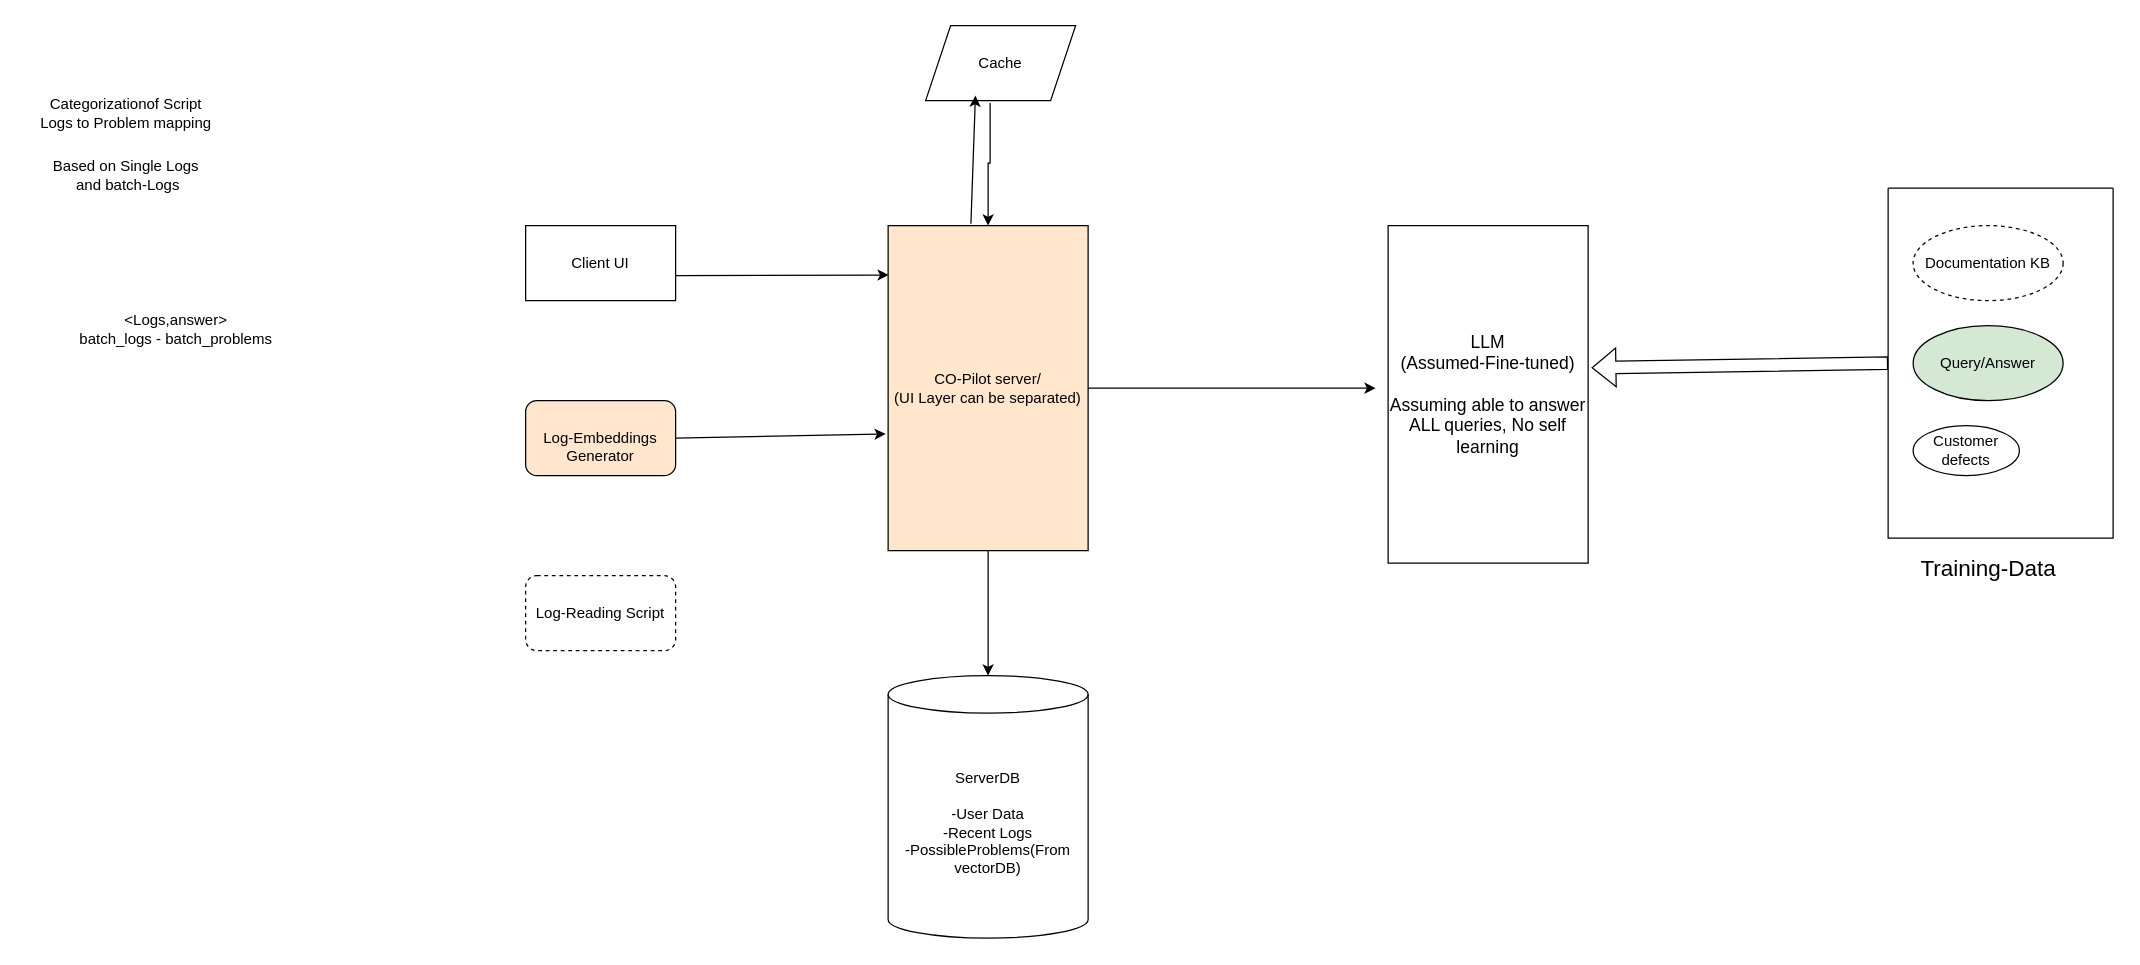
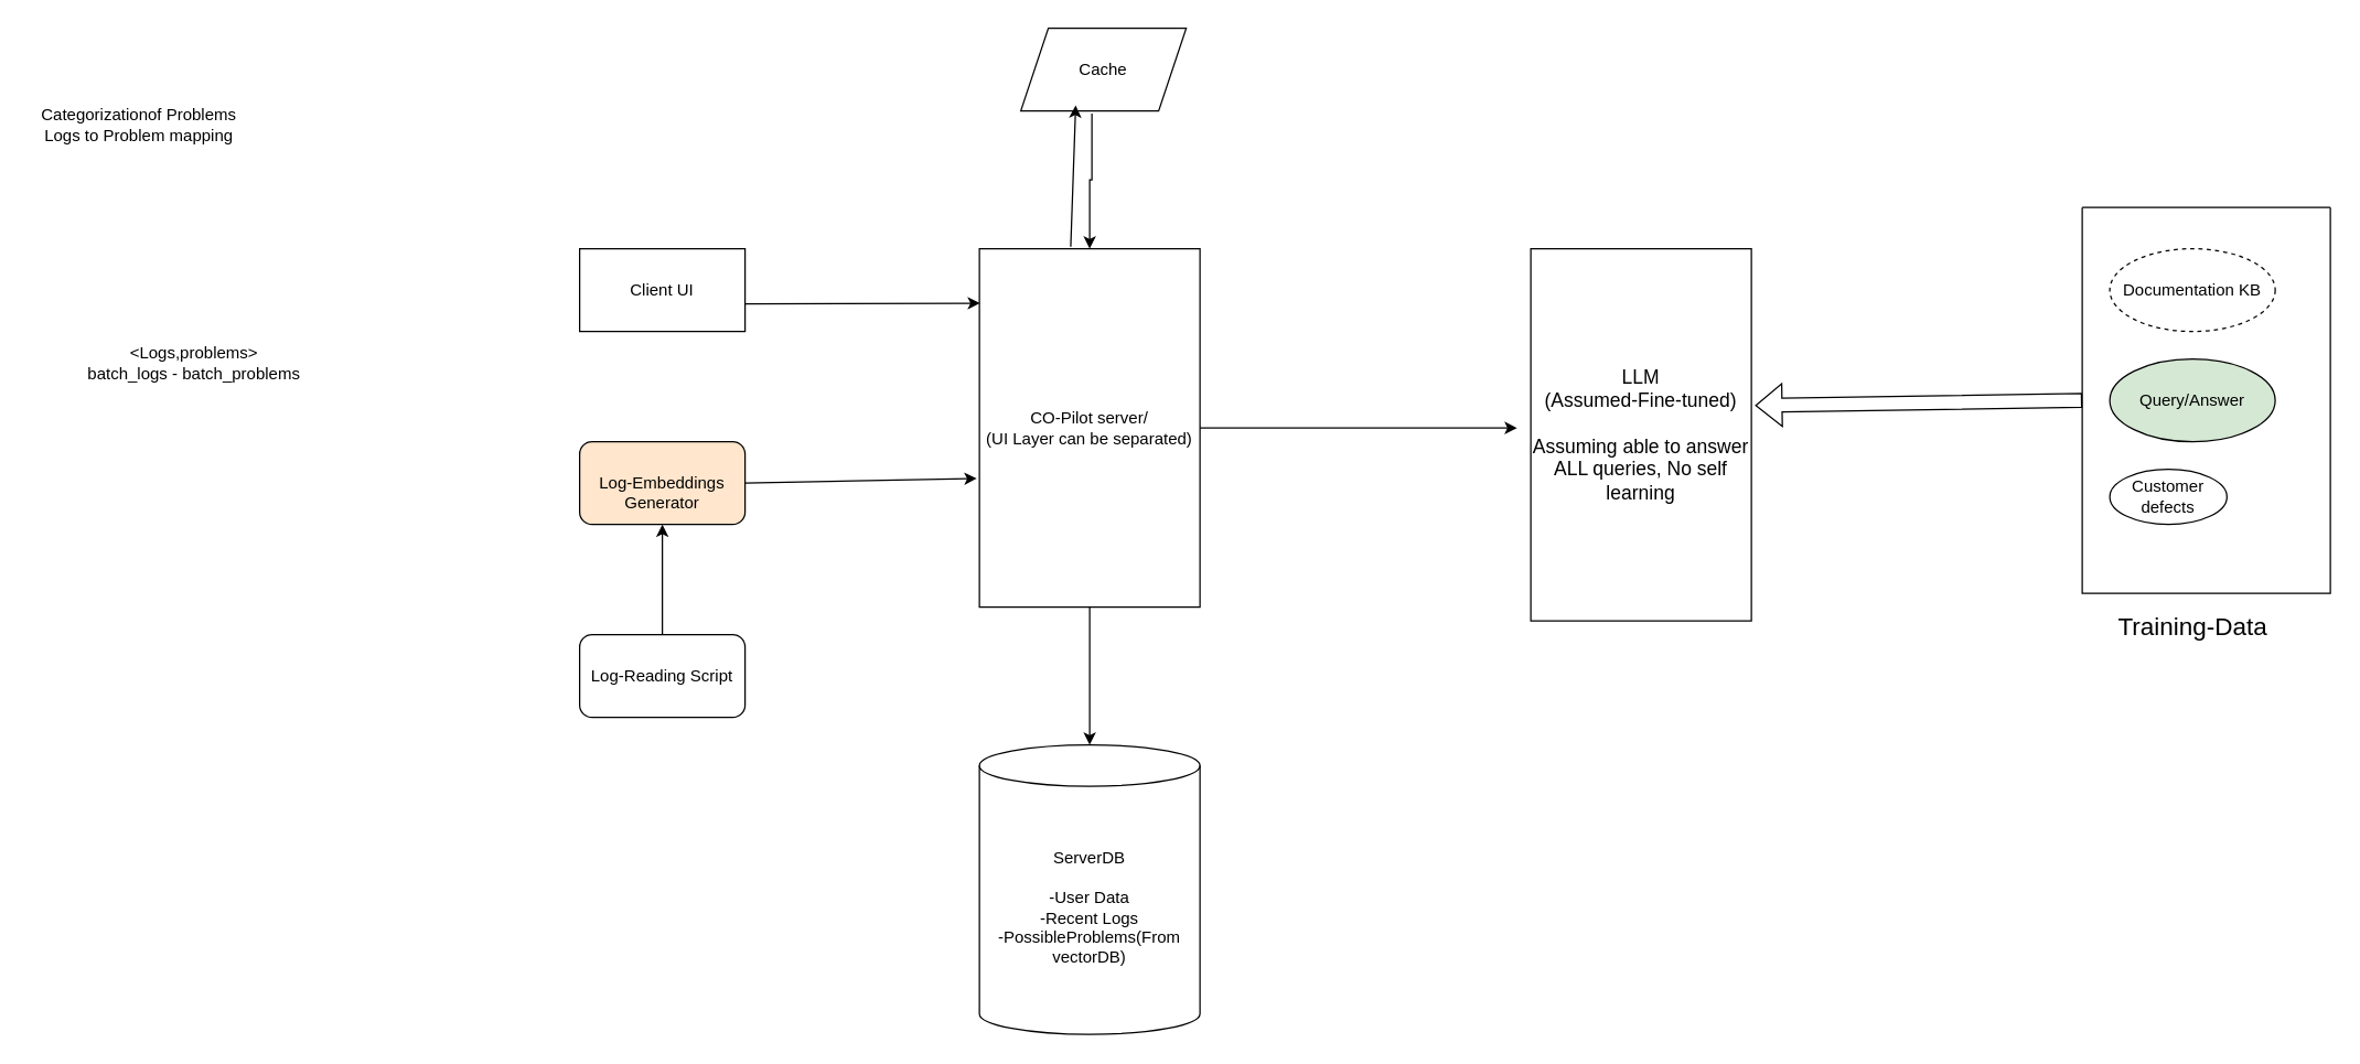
- <mxCell id="23" value="Categorizationof Script&lt;br&gt;Logs to Problem mapping" style="text;html=1;align=center;verticalAlign=middle;resizable=0;points=[];autosize=1;strokeColor=none;fillColor=none;" vertex="1" parent="1"><mxGeometry x="20" y="70" width="160" height="40" as="geometry" /></mxCell>
+ <mxCell id="23" value="Categorizationof Problems&lt;br&gt;Logs to Problem mapping" style="text;html=1;align=center;verticalAlign=middle;resizable=0;points=[];autosize=1;strokeColor=none;fillColor=none;" vertex="1" parent="1"><mxGeometry x="20" y="70" width="160" height="40" as="geometry" /></mxCell>
- <mxCell id="24" value="Based on Single Logs&lt;br&gt;&amp;nbsp;and batch-Logs" style="text;html=1;align=center;verticalAlign=middle;resizable=0;points=[];autosize=1;strokeColor=none;fillColor=none;" vertex="1" parent="1"><mxGeometry x="30" y="120" width="140" height="40" as="geometry" /></mxCell>
- <mxCell id="22" value="&amp;lt;Logs,answer&amp;gt;&lt;br&gt;batch_logs - batch_problems" style="text;html=1;align=center;verticalAlign=middle;resizable=0;points=[];autosize=1;strokeColor=none;fillColor=none;" vertex="1" parent="1"><mxGeometry x="50" y="243" width="180" height="40" as="geometry" /></mxCell>
+ <mxCell id="22" value="&amp;lt;Logs,problems&amp;gt;&lt;br&gt;batch_logs - batch_problems" style="text;html=1;align=center;verticalAlign=middle;resizable=0;points=[];autosize=1;strokeColor=none;fillColor=none;" vertex="1" parent="1"><mxGeometry x="50" y="243" width="180" height="40" as="geometry" /></mxCell>
- <mxCell id="4" value="CO-Pilot server/&lt;br&gt;(UI Layer can be separated)" style="rounded=0;whiteSpace=wrap;html=1;fillColor=#ffe6cc;" parent="1" vertex="1"><mxGeometry x="710" y="180" width="160" height="260" as="geometry" /></mxCell>
+ <mxCell id="4" value="CO-Pilot server/&lt;br&gt;(UI Layer can be separated)" style="rounded=0;whiteSpace=wrap;html=1;" parent="1" vertex="1"><mxGeometry x="710" y="180" width="160" height="260" as="geometry" /></mxCell>
+ <mxCell id="5" value="" style="edgeStyle=orthogonalEdgeStyle;rounded=0;orthogonalLoop=1;jettySize=auto;html=1;" parent="1" source="6" target="11" edge="1"><mxGeometry relative="1" as="geometry" /></mxCell>
- <mxCell id="6" value="Log-Reading Script" style="rounded=1;whiteSpace=wrap;html=1;dashed=1;" parent="1" vertex="1"><mxGeometry x="420" y="460" width="120" height="60" as="geometry" /></mxCell>
+ <mxCell id="6" value="Log-Reading Script" style="rounded=1;whiteSpace=wrap;html=1;" parent="1" vertex="1"><mxGeometry x="420" y="460" width="120" height="60" as="geometry" /></mxCell>
